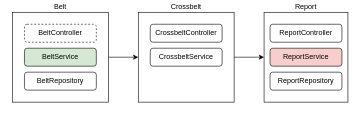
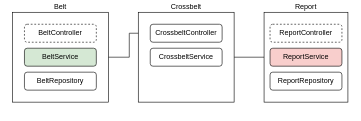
- <mxCell id="15" value="ReportController" style="rounded=1;whiteSpace=wrap;html=1;" vertex="1" parent="14"><mxGeometry width="120.0" height="30" as="geometry" /></mxCell>
+ <mxCell id="15" value="ReportController" style="rounded=1;whiteSpace=wrap;html=1;dashed=1;" vertex="1" parent="14"><mxGeometry width="120.0" height="30" as="geometry" /></mxCell>
- <mxCell id="2" value="" style="edgeStyle=orthogonalEdgeStyle;rounded=0;orthogonalLoop=1;jettySize=auto;html=1;" parent="1" source="3" target="5" edge="1"><mxGeometry relative="1" as="geometry" /></mxCell>
+ <mxCell id="2" value="" style="edgeStyle=orthogonalEdgeStyle;rounded=0;orthogonalLoop=1;jettySize=auto;html=1;" parent="1" source="3" target="11" edge="1"><mxGeometry relative="1" as="geometry" /></mxCell>
- <mxCell id="4" value="" style="edgeStyle=orthogonalEdgeStyle;rounded=0;orthogonalLoop=1;jettySize=auto;html=1;" edge="1" parent="1" source="5" target="13"><mxGeometry relative="1" as="geometry" /></mxCell>
+ <mxCell id="4" value="" style="edgeStyle=orthogonalEdgeStyle;rounded=0;orthogonalLoop=1;jettySize=auto;html=1;" edge="1" parent="1" source="5" target="17"><mxGeometry relative="1" as="geometry" /></mxCell>
